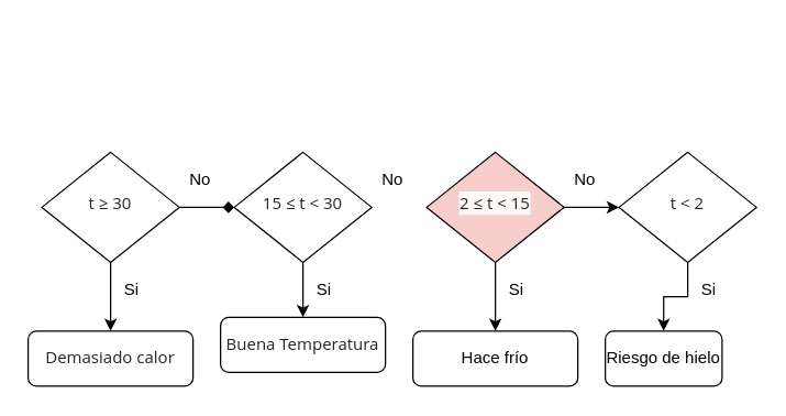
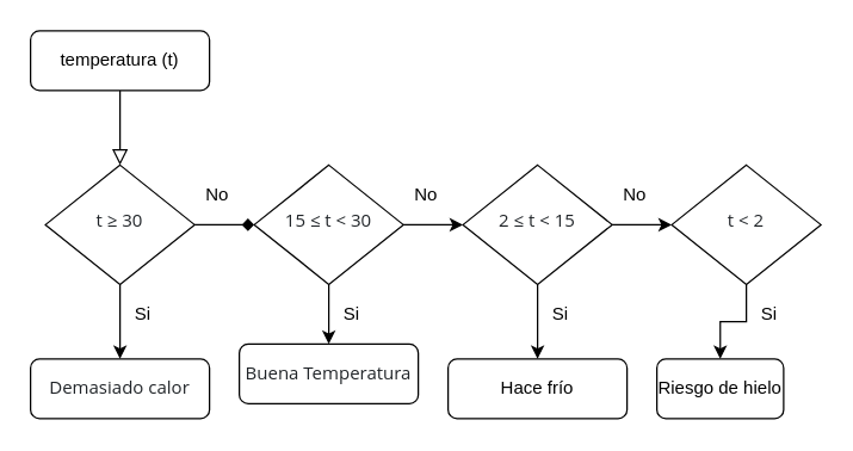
+ <mxCell id="3" value="temperatura (t)" style="rounded=1;whiteSpace=wrap;html=1;fontSize=12;glass=0;strokeWidth=1;shadow=0;" vertex="1" parent="1"><mxGeometry x="20" y="20" width="120" height="40" as="geometry" /></mxCell>
+ <mxCell id="2" value="" style="rounded=0;html=1;jettySize=auto;orthogonalLoop=1;fontSize=11;endArrow=block;endFill=0;endSize=8;strokeWidth=1;shadow=0;labelBackgroundColor=none;edgeStyle=orthogonalEdgeStyle;" edge="1" parent="1" source="3" target="6"><mxGeometry relative="1" as="geometry" /></mxCell>
+ <mxCell id="10" value="" style="edgeStyle=orthogonalEdgeStyle;rounded=0;orthogonalLoop=1;jettySize=auto;html=1;" edge="1" parent="1" source="11" target="16"><mxGeometry relative="1" as="geometry" /></mxCell>
- <mxCell id="16" value="&lt;span style=&quot;color: rgb(33 , 37 , 41) ; font-family: &amp;#34;open sans&amp;#34; , sans-serif ; text-align: left ; background-color: rgba(255 , 255 , 255 , 0.85)&quot;&gt;&lt;font style=&quot;font-size: 12px&quot;&gt;2 ≤ t &amp;lt; 15&lt;/font&gt;&lt;/span&gt;" style="rhombus;whiteSpace=wrap;html=1;shadow=0;fontFamily=Helvetica;fontSize=12;align=center;strokeWidth=1;spacing=6;spacingTop=-4;fillColor=#f8cecc;" vertex="1" parent="1"><mxGeometry x="310" y="110" width="100" height="80" as="geometry" /></mxCell>
+ <mxCell id="16" value="&lt;span style=&quot;color: rgb(33 , 37 , 41) ; font-family: &amp;#34;open sans&amp;#34; , sans-serif ; text-align: left ; background-color: rgba(255 , 255 , 255 , 0.85)&quot;&gt;&lt;font style=&quot;font-size: 12px&quot;&gt;2 ≤ t &amp;lt; 15&lt;/font&gt;&lt;/span&gt;" style="rhombus;whiteSpace=wrap;html=1;shadow=0;fontFamily=Helvetica;fontSize=12;align=center;strokeWidth=1;spacing=6;spacingTop=-4;" vertex="1" parent="1"><mxGeometry x="310" y="110" width="100" height="80" as="geometry" /></mxCell>
